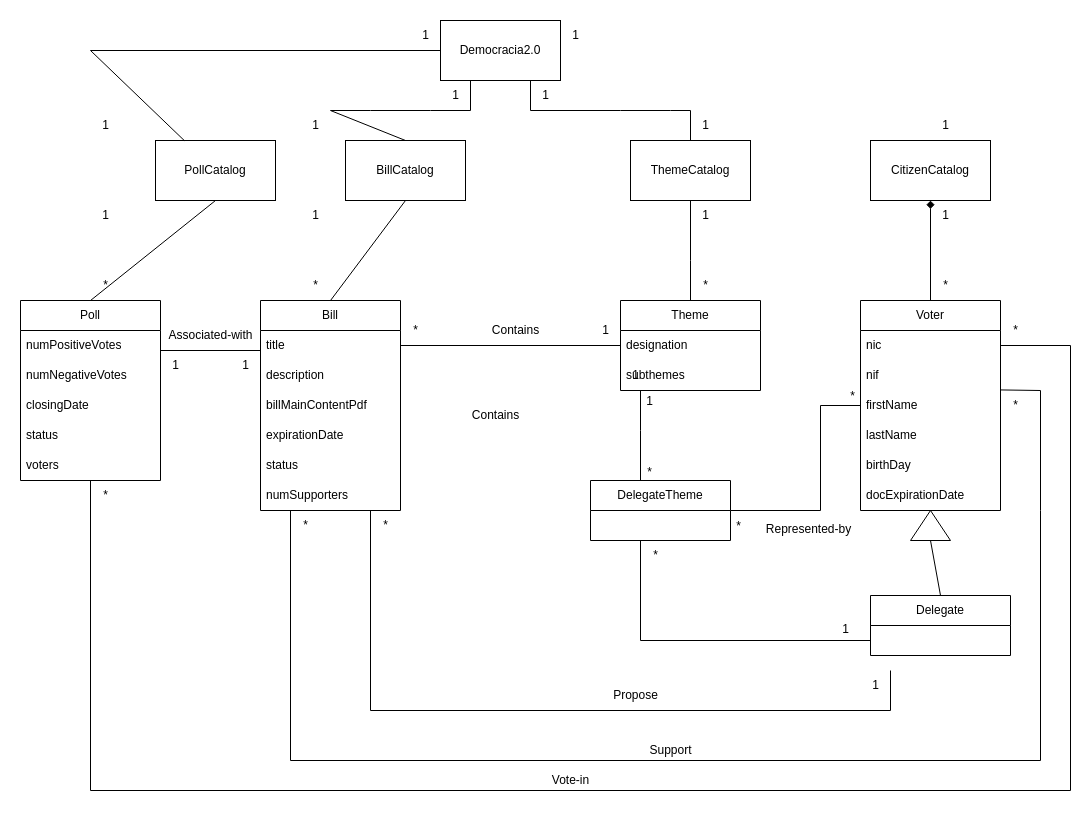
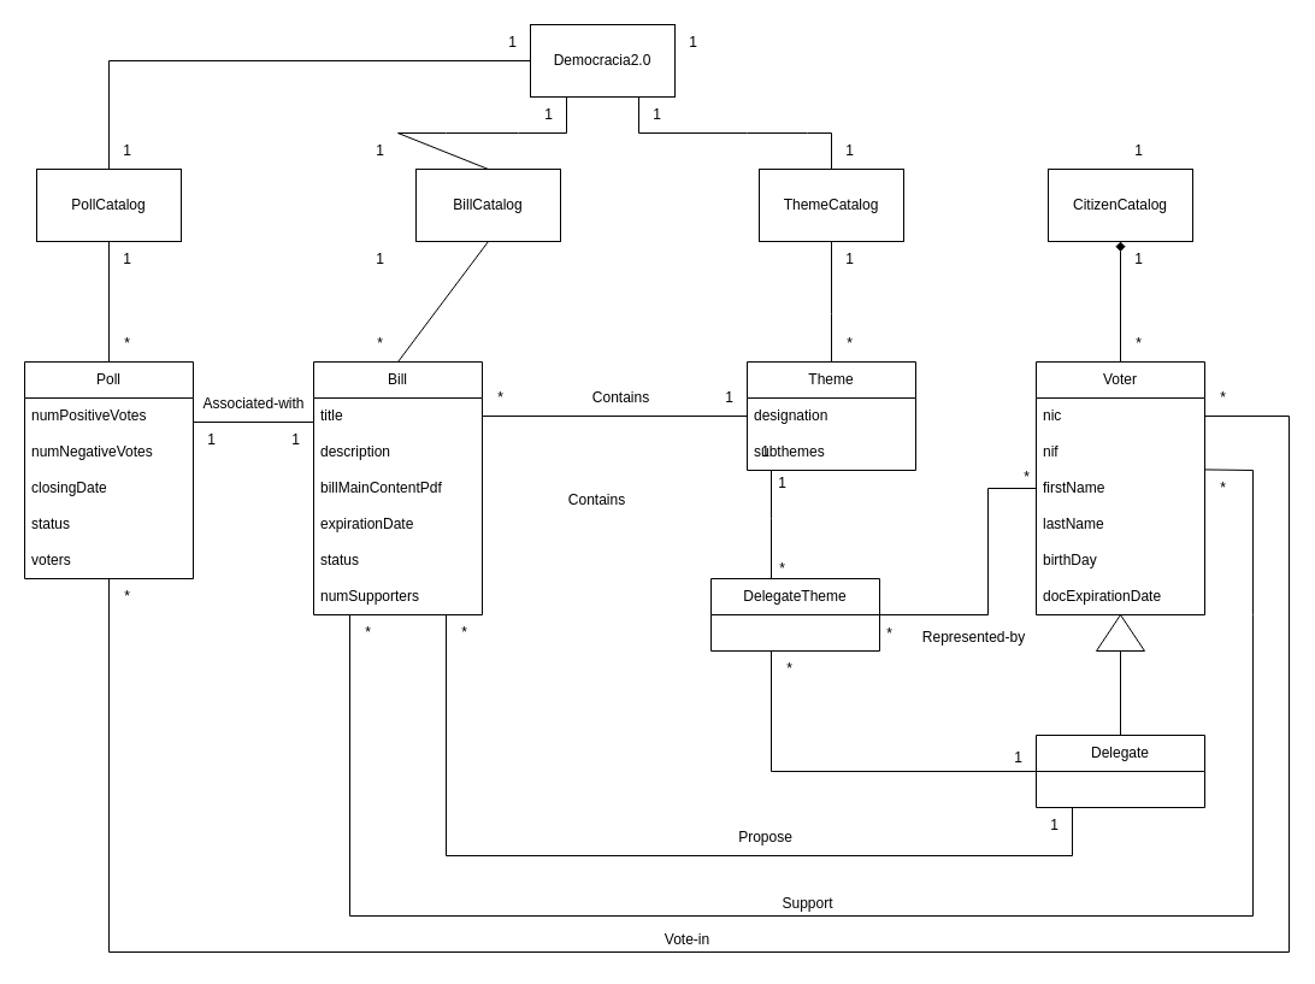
- <mxCell id="3" value="PollCatalog" style="rounded=0;whiteSpace=wrap;html=1;" vertex="1" parent="1"><mxGeometry x="155" y="140" width="120" height="60" as="geometry" /></mxCell>
+ <mxCell id="3" value="PollCatalog" style="rounded=0;whiteSpace=wrap;html=1;" vertex="1" parent="1"><mxGeometry x="30" y="140" width="120" height="60" as="geometry" /></mxCell>
- <mxCell id="49" value="Delegate" style="swimlane;fontStyle=0;childLayout=stackLayout;horizontal=1;startSize=30;horizontalStack=0;resizeParent=1;resizeParentMax=0;resizeLast=0;collapsible=1;marginBottom=0;whiteSpace=wrap;html=1;" vertex="1" parent="1"><mxGeometry x="870" y="595" width="140" height="60" as="geometry" /></mxCell>
+ <mxCell id="49" value="Delegate" style="swimlane;fontStyle=0;childLayout=stackLayout;horizontal=1;startSize=30;horizontalStack=0;resizeParent=1;resizeParentMax=0;resizeLast=0;collapsible=1;marginBottom=0;whiteSpace=wrap;html=1;" vertex="1" parent="1"><mxGeometry x="860" y="610" width="140" height="60" as="geometry" /></mxCell>
